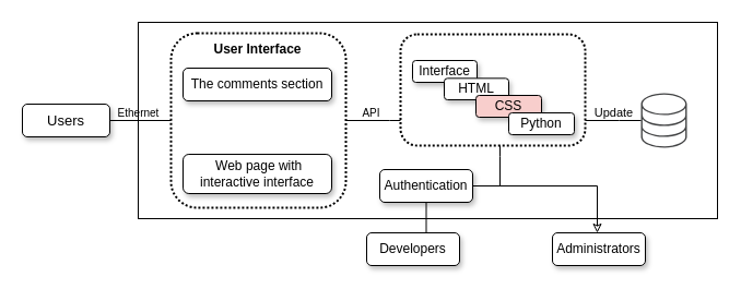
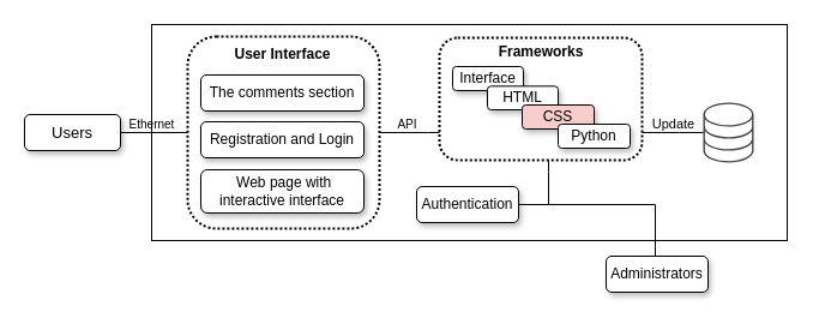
+ <mxCell id="12" value="&lt;b&gt;Frameworks&lt;/b&gt;" style="text;html=1;strokeColor=none;fillColor=none;align=center;verticalAlign=middle;whiteSpace=wrap;rounded=0;shadow=0;glass=0;sketch=0;" parent="1" vertex="1"><mxGeometry x="410.5" y="31" width="80" height="23.67" as="geometry" /></mxCell>
+ <mxCell id="4" value="Registration and Login" style="whiteSpace=wrap;html=1;rounded=1;sketch=0;shadow=1;" parent="1" vertex="1"><mxGeometry x="167" y="101" width="136" height="30" as="geometry" /></mxCell>
- <mxCell id="16" style="edgeStyle=orthogonalEdgeStyle;rounded=0;orthogonalLoop=1;jettySize=auto;html=1;startArrow=none;startFill=0;endArrow=none;endFill=0;" parent="1" source="25" target="6" edge="1"><mxGeometry relative="1" as="geometry"><mxPoint x="456" y="38.029" as="sourcePoint" /><mxPoint x="625.029" y="121" as="targetPoint" /><Array as="points"><mxPoint x="375" y="171" /></Array></mxGeometry></mxCell>
- <mxCell id="24" style="edgeStyle=orthogonalEdgeStyle;rounded=0;orthogonalLoop=1;jettySize=auto;html=1;startArrow=none;startFill=0;endArrow=classic;endFill=0;exitX=1;exitY=0.5;exitDx=0;exitDy=0;" parent="1" source="25" target="7" edge="1"><mxGeometry relative="1" as="geometry"><mxPoint x="385" y="175" as="sourcePoint" /><mxPoint x="385" y="283" as="targetPoint" /><Array as="points"><mxPoint x="546" y="170" /></Array></mxGeometry></mxCell>
+ <mxCell id="24" style="edgeStyle=orthogonalEdgeStyle;rounded=0;orthogonalLoop=1;jettySize=auto;html=1;startArrow=none;startFill=0;endArrow=none;endFill=0;exitX=1;exitY=0.5;exitDx=0;exitDy=0;" parent="1" source="25" target="7" edge="1"><mxGeometry relative="1" as="geometry"><mxPoint x="385" y="175" as="sourcePoint" /><mxPoint x="385" y="283" as="targetPoint" /><Array as="points"><mxPoint x="546" y="170" /></Array></mxGeometry></mxCell>
- <mxCell id="6" value="Developers" style="whiteSpace=wrap;html=1;rounded=1;shadow=1;" parent="1" vertex="1"><mxGeometry x="335" y="213" width="85" height="30" as="geometry" /></mxCell>
